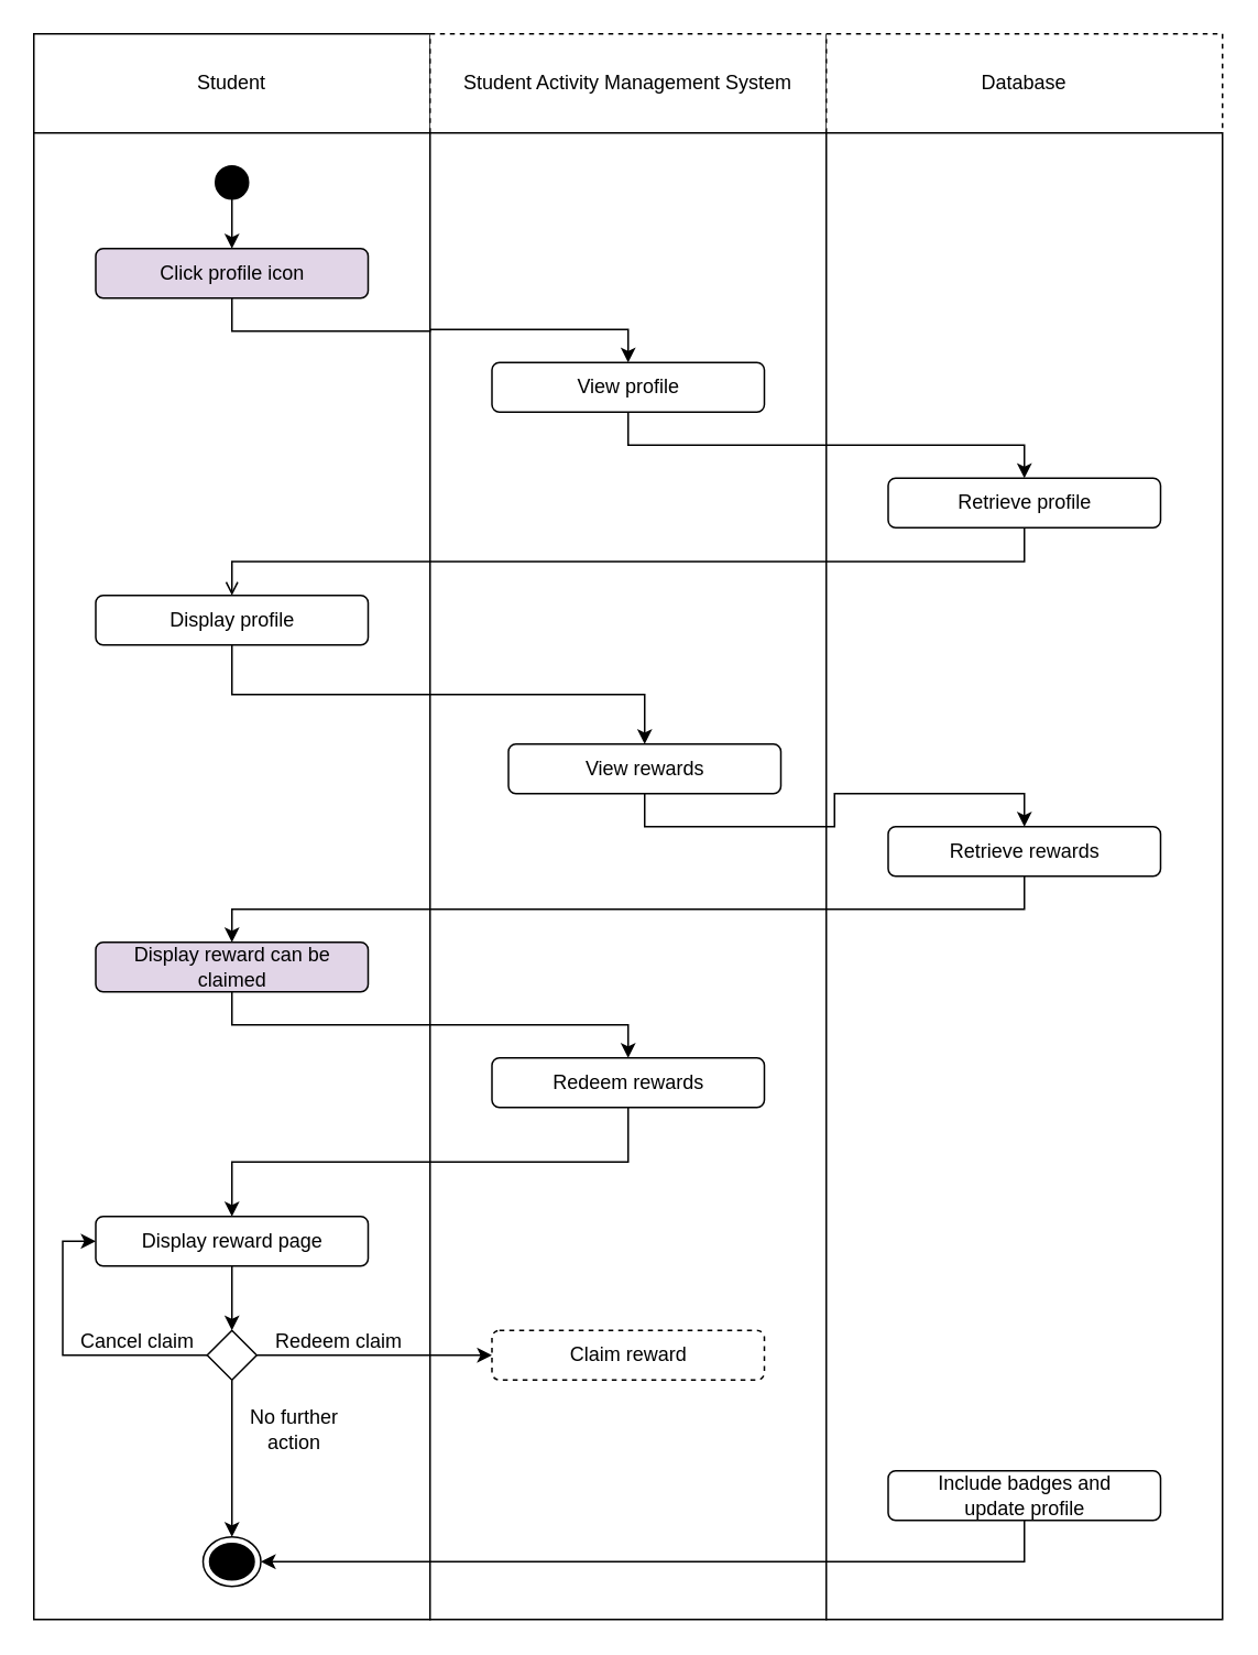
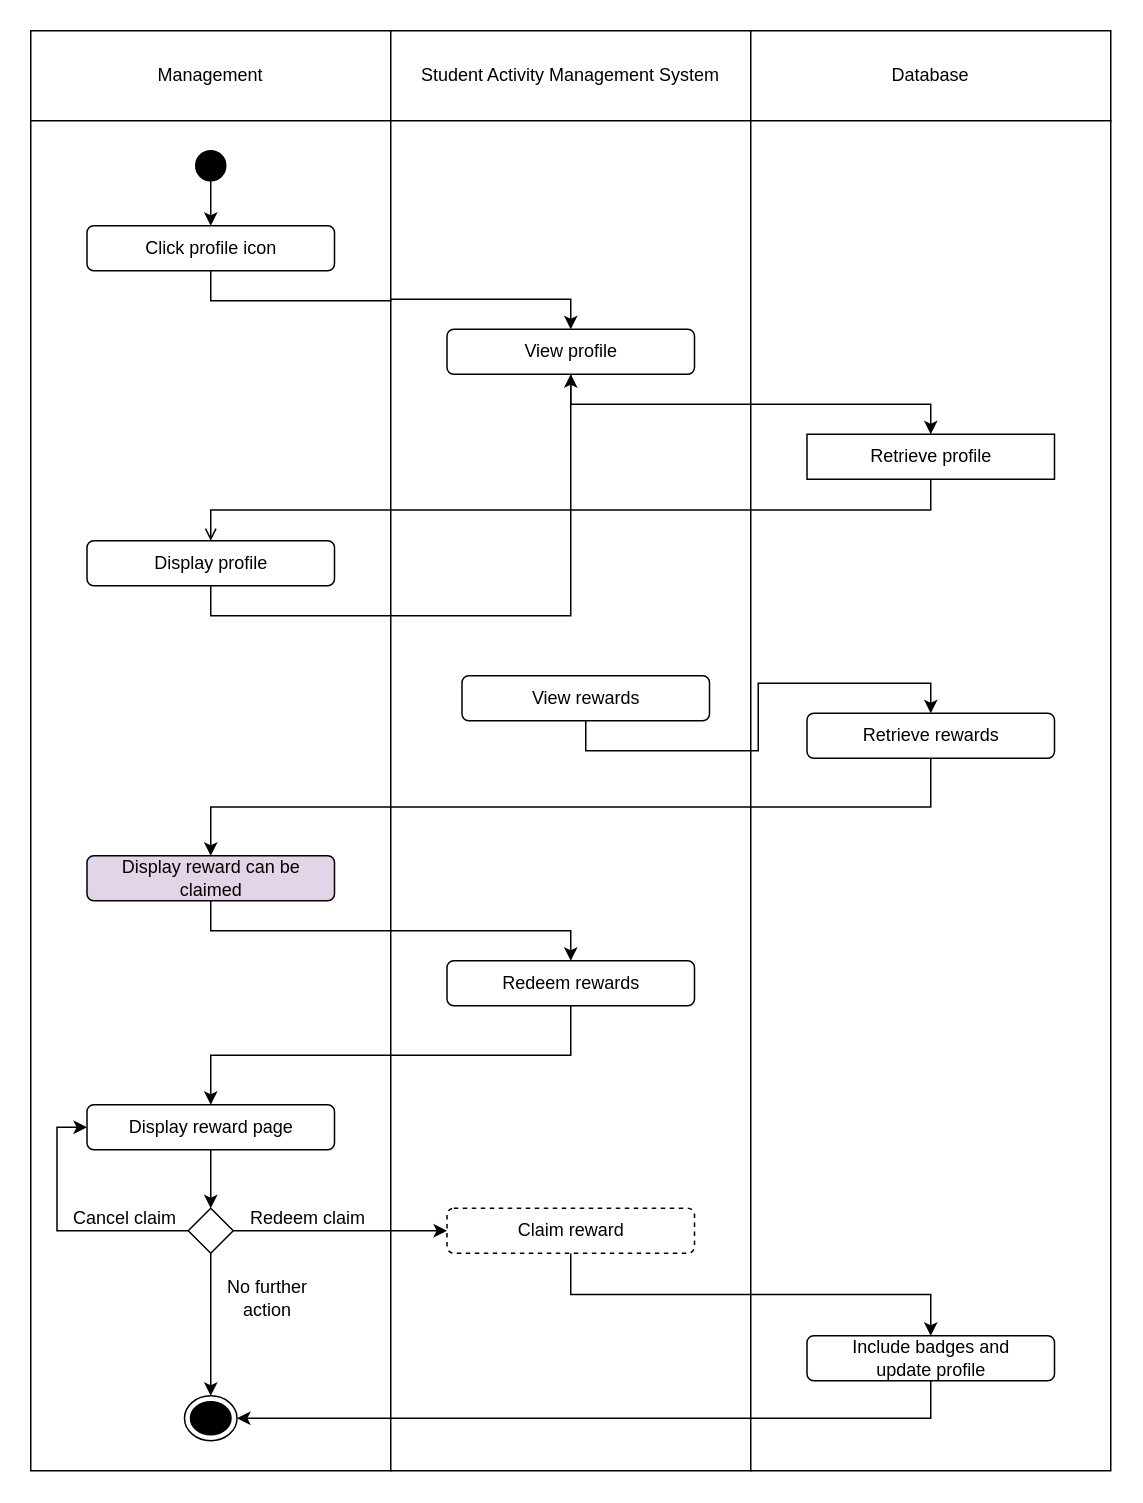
- <mxCell id="2" value="Student" style="html=1;whiteSpace=wrap;movable=1;resizable=1;rotatable=1;deletable=1;editable=1;locked=0;connectable=1;" vertex="1" parent="1"><mxGeometry x="20" y="20" width="240" height="60" as="geometry" /></mxCell>
+ <mxCell id="2" value="Management" style="html=1;whiteSpace=wrap;movable=1;resizable=1;rotatable=1;deletable=1;editable=1;locked=0;connectable=1;" vertex="1" parent="1"><mxGeometry x="20" y="20" width="240" height="60" as="geometry" /></mxCell>
- <mxCell id="3" value="Student Activity Management System" style="html=1;whiteSpace=wrap;movable=1;resizable=1;rotatable=1;deletable=1;editable=1;locked=0;connectable=1;dashed=1;" vertex="1" parent="1"><mxGeometry x="260" y="20" width="240" height="60" as="geometry" /></mxCell>
+ <mxCell id="3" value="Student Activity Management System" style="html=1;whiteSpace=wrap;movable=1;resizable=1;rotatable=1;deletable=1;editable=1;locked=0;connectable=1;" vertex="1" parent="1"><mxGeometry x="260" y="20" width="240" height="60" as="geometry" /></mxCell>
- <mxCell id="4" value="Database" style="html=1;whiteSpace=wrap;movable=1;resizable=1;rotatable=1;deletable=1;editable=1;locked=0;connectable=1;dashed=1;" vertex="1" parent="1"><mxGeometry x="500" y="20" width="240" height="60" as="geometry" /></mxCell>
+ <mxCell id="4" value="Database" style="html=1;whiteSpace=wrap;movable=1;resizable=1;rotatable=1;deletable=1;editable=1;locked=0;connectable=1;" vertex="1" parent="1"><mxGeometry x="500" y="20" width="240" height="60" as="geometry" /></mxCell>
- <mxCell id="20" value="Click profile icon" style="rounded=1;whiteSpace=wrap;html=1;fillColor=#e1d5e7;" vertex="1" parent="1"><mxGeometry x="57.5" y="150" width="165" height="30" as="geometry" /></mxCell>
+ <mxCell id="20" value="Click profile icon" style="rounded=1;whiteSpace=wrap;html=1;" vertex="1" parent="1"><mxGeometry x="57.5" y="150" width="165" height="30" as="geometry" /></mxCell>
- <mxCell id="24" value="Retrieve profile" style="rounded=1;whiteSpace=wrap;html=1;" vertex="1" parent="1"><mxGeometry x="537.5" y="289" width="165" height="30" as="geometry" /></mxCell>
+ <mxCell id="24" value="Retrieve profile" style="whiteSpace=wrap;html=1;rounded=0;" vertex="1" parent="1"><mxGeometry x="537.5" y="289" width="165" height="30" as="geometry" /></mxCell>
- <mxCell id="11" style="edgeStyle=orthogonalEdgeStyle;rounded=0;orthogonalLoop=1;jettySize=auto;html=1;exitX=0.5;exitY=1;exitDx=0;exitDy=0;entryX=0.5;entryY=0;entryDx=0;entryDy=0;" edge="1" parent="1" source="12" target="14"><mxGeometry relative="1" as="geometry" /></mxCell>
+ <mxCell id="11" style="edgeStyle=orthogonalEdgeStyle;rounded=0;orthogonalLoop=1;jettySize=auto;html=1;exitX=0.5;exitY=1;exitDx=0;exitDy=0;" edge="1" parent="1" source="12" target="22"><mxGeometry relative="1" as="geometry" /></mxCell>
- <mxCell id="16" value="Retrieve rewards" style="rounded=1;whiteSpace=wrap;html=1;" vertex="1" parent="1"><mxGeometry x="537.5" y="500" width="165" height="30" as="geometry" /></mxCell>
+ <mxCell id="16" value="Retrieve rewards" style="rounded=1;whiteSpace=wrap;html=1;" vertex="1" parent="1"><mxGeometry x="537.5" y="475" width="165" height="30" as="geometry" /></mxCell>
+ <mxCell id="33" style="edgeStyle=orthogonalEdgeStyle;rounded=0;orthogonalLoop=1;jettySize=auto;html=1;exitX=0.5;exitY=1;exitDx=0;exitDy=0;entryX=0.5;entryY=0;entryDx=0;entryDy=0;" edge="1" parent="1" source="34" target="39"><mxGeometry relative="1" as="geometry" /></mxCell>
